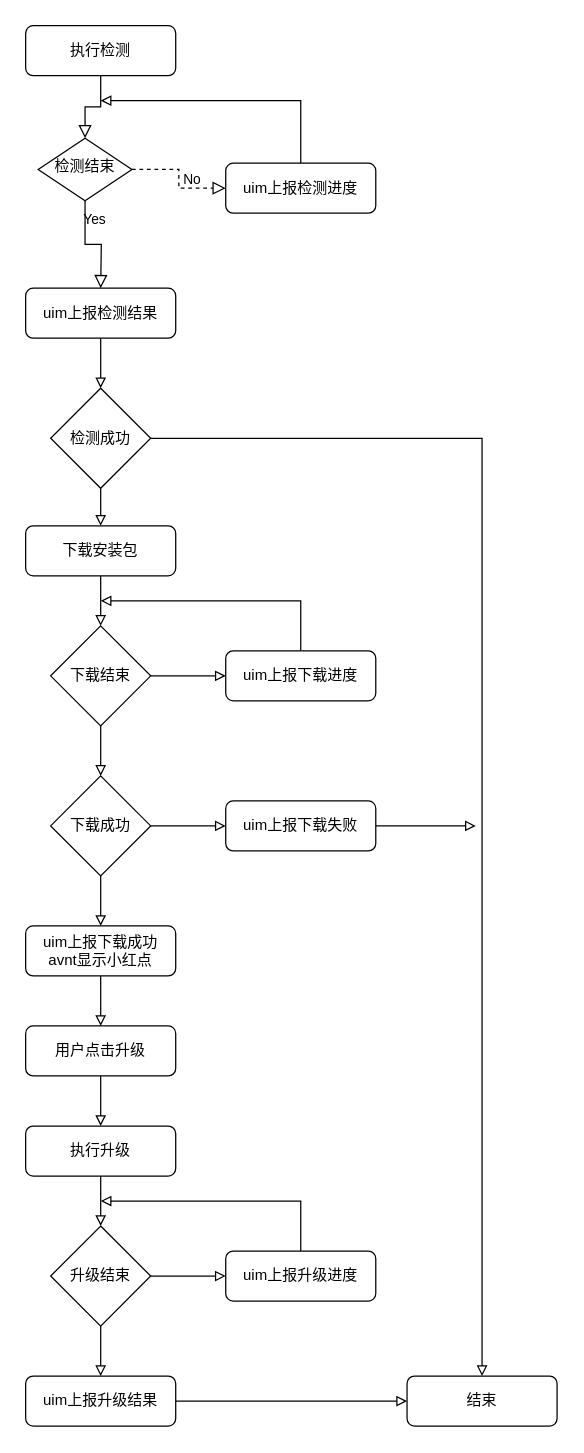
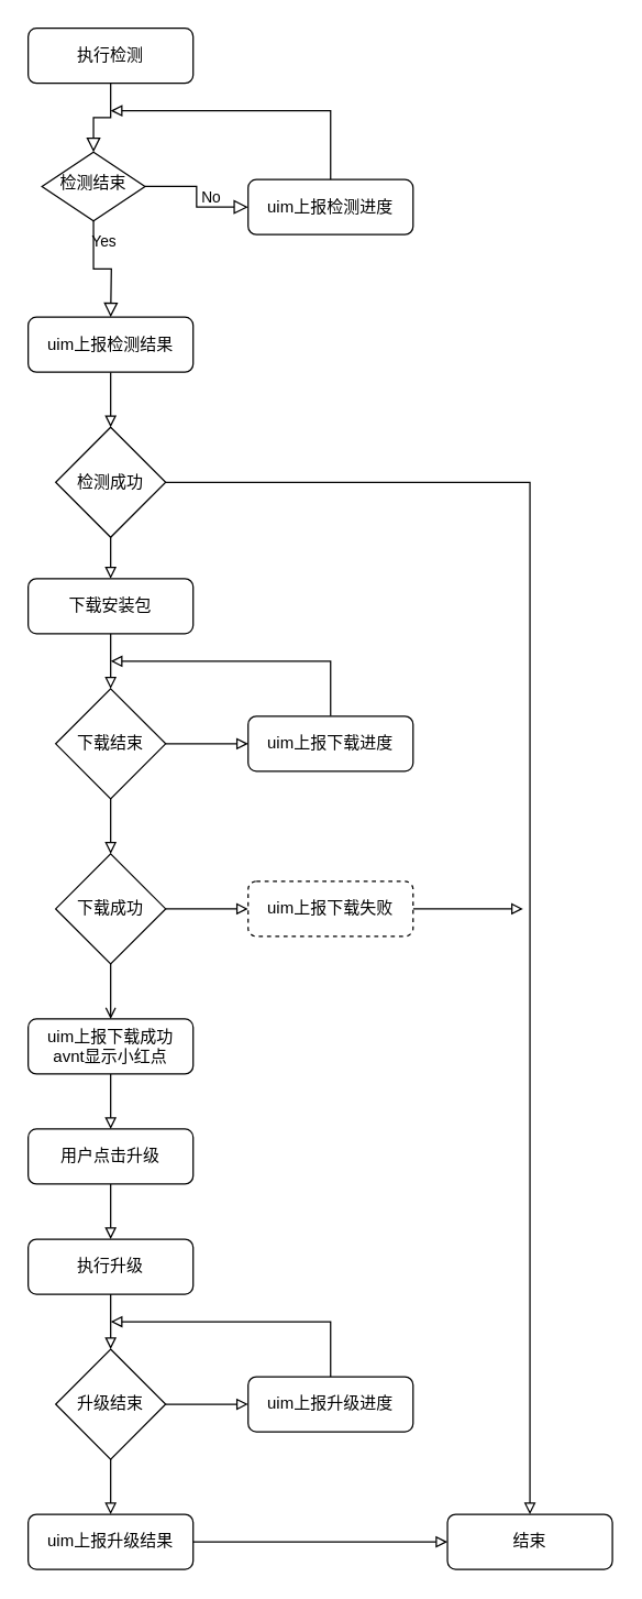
- <mxCell id="5" value="No" style="edgeStyle=orthogonalEdgeStyle;rounded=0;html=1;jettySize=auto;orthogonalLoop=1;fontSize=11;endArrow=block;endFill=0;endSize=8;strokeWidth=1;shadow=0;labelBackgroundColor=none;dashed=1;" parent="1" source="6" target="8" edge="1"><mxGeometry y="10" relative="1" as="geometry"><mxPoint as="offset" /></mxGeometry></mxCell>
+ <mxCell id="5" value="No" style="edgeStyle=orthogonalEdgeStyle;rounded=0;html=1;jettySize=auto;orthogonalLoop=1;fontSize=11;endArrow=block;endFill=0;endSize=8;strokeWidth=1;shadow=0;labelBackgroundColor=none;" parent="1" source="6" target="8" edge="1"><mxGeometry y="10" relative="1" as="geometry"><mxPoint as="offset" /></mxGeometry></mxCell>
- <mxCell id="29" value="uim上报下载失败" style="rounded=1;whiteSpace=wrap;html=1;" vertex="1" parent="1"><mxGeometry x="180" y="640" width="120" height="40" as="geometry" /></mxCell>
+ <mxCell id="29" value="uim上报下载失败" style="rounded=1;whiteSpace=wrap;html=1;dashed=1;" vertex="1" parent="1"><mxGeometry x="180" y="640" width="120" height="40" as="geometry" /></mxCell>
- <mxCell id="26" style="edgeStyle=orthogonalEdgeStyle;rounded=0;orthogonalLoop=1;jettySize=auto;html=1;exitX=0.5;exitY=1;exitDx=0;exitDy=0;entryX=0.5;entryY=0;entryDx=0;entryDy=0;endArrow=block;endFill=0;" edge="1" parent="1" source="27" target="22"><mxGeometry relative="1" as="geometry" /></mxCell>
+ <mxCell id="26" style="edgeStyle=orthogonalEdgeStyle;rounded=0;orthogonalLoop=1;jettySize=auto;html=1;exitX=0.5;exitY=1;exitDx=0;exitDy=0;entryX=0.5;entryY=0;entryDx=0;entryDy=0;endArrow=open;endFill=0;" edge="1" parent="1" source="27" target="22"><mxGeometry relative="1" as="geometry" /></mxCell>
